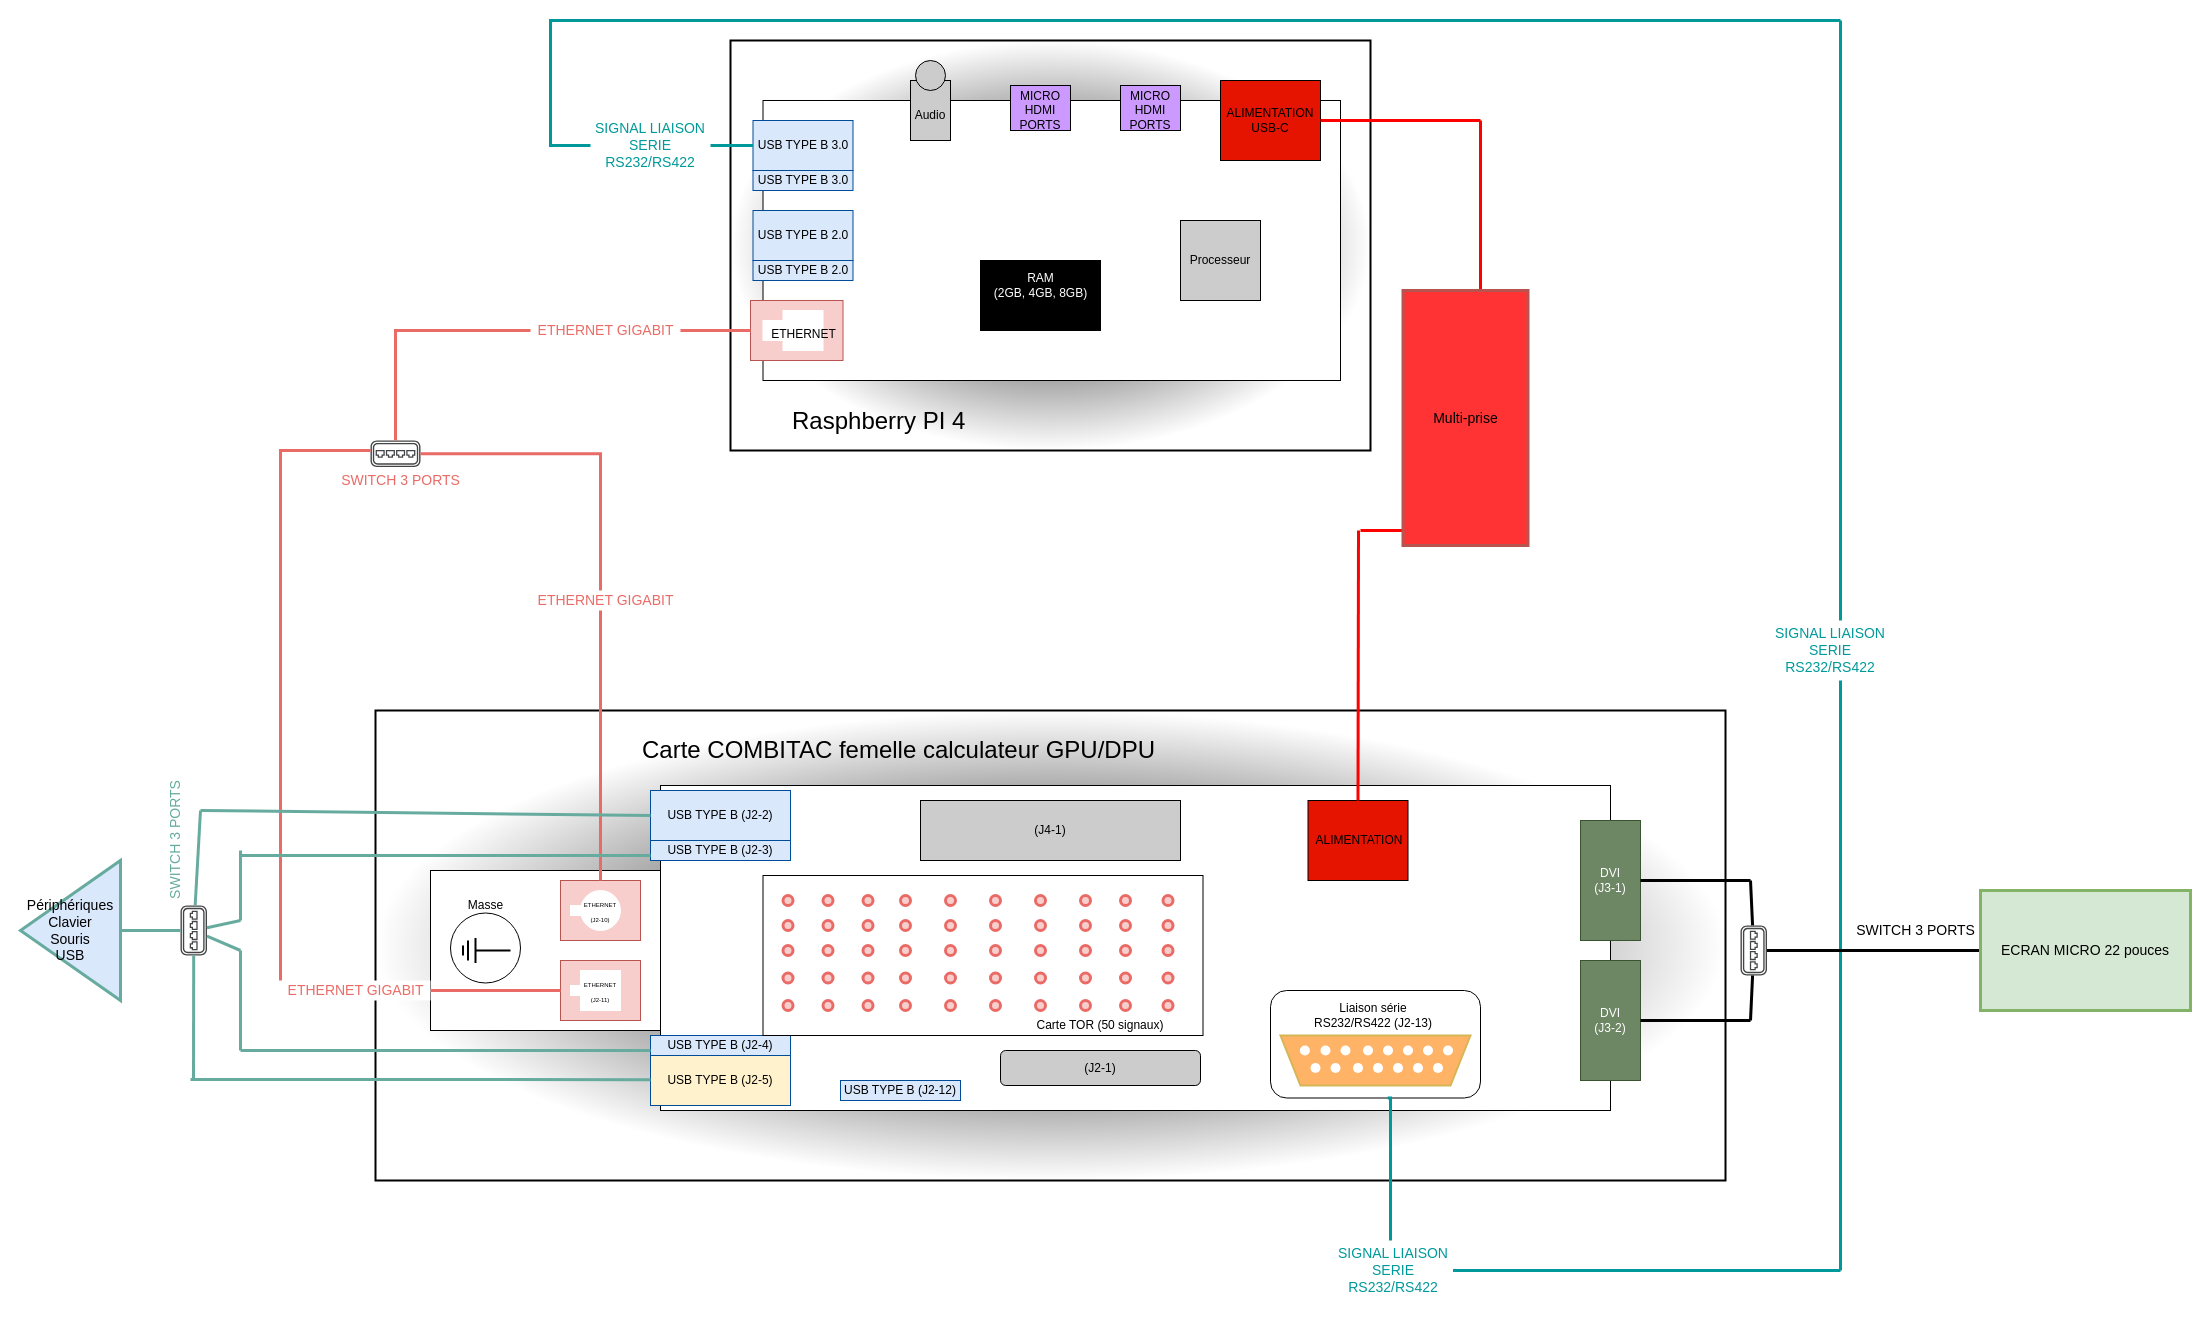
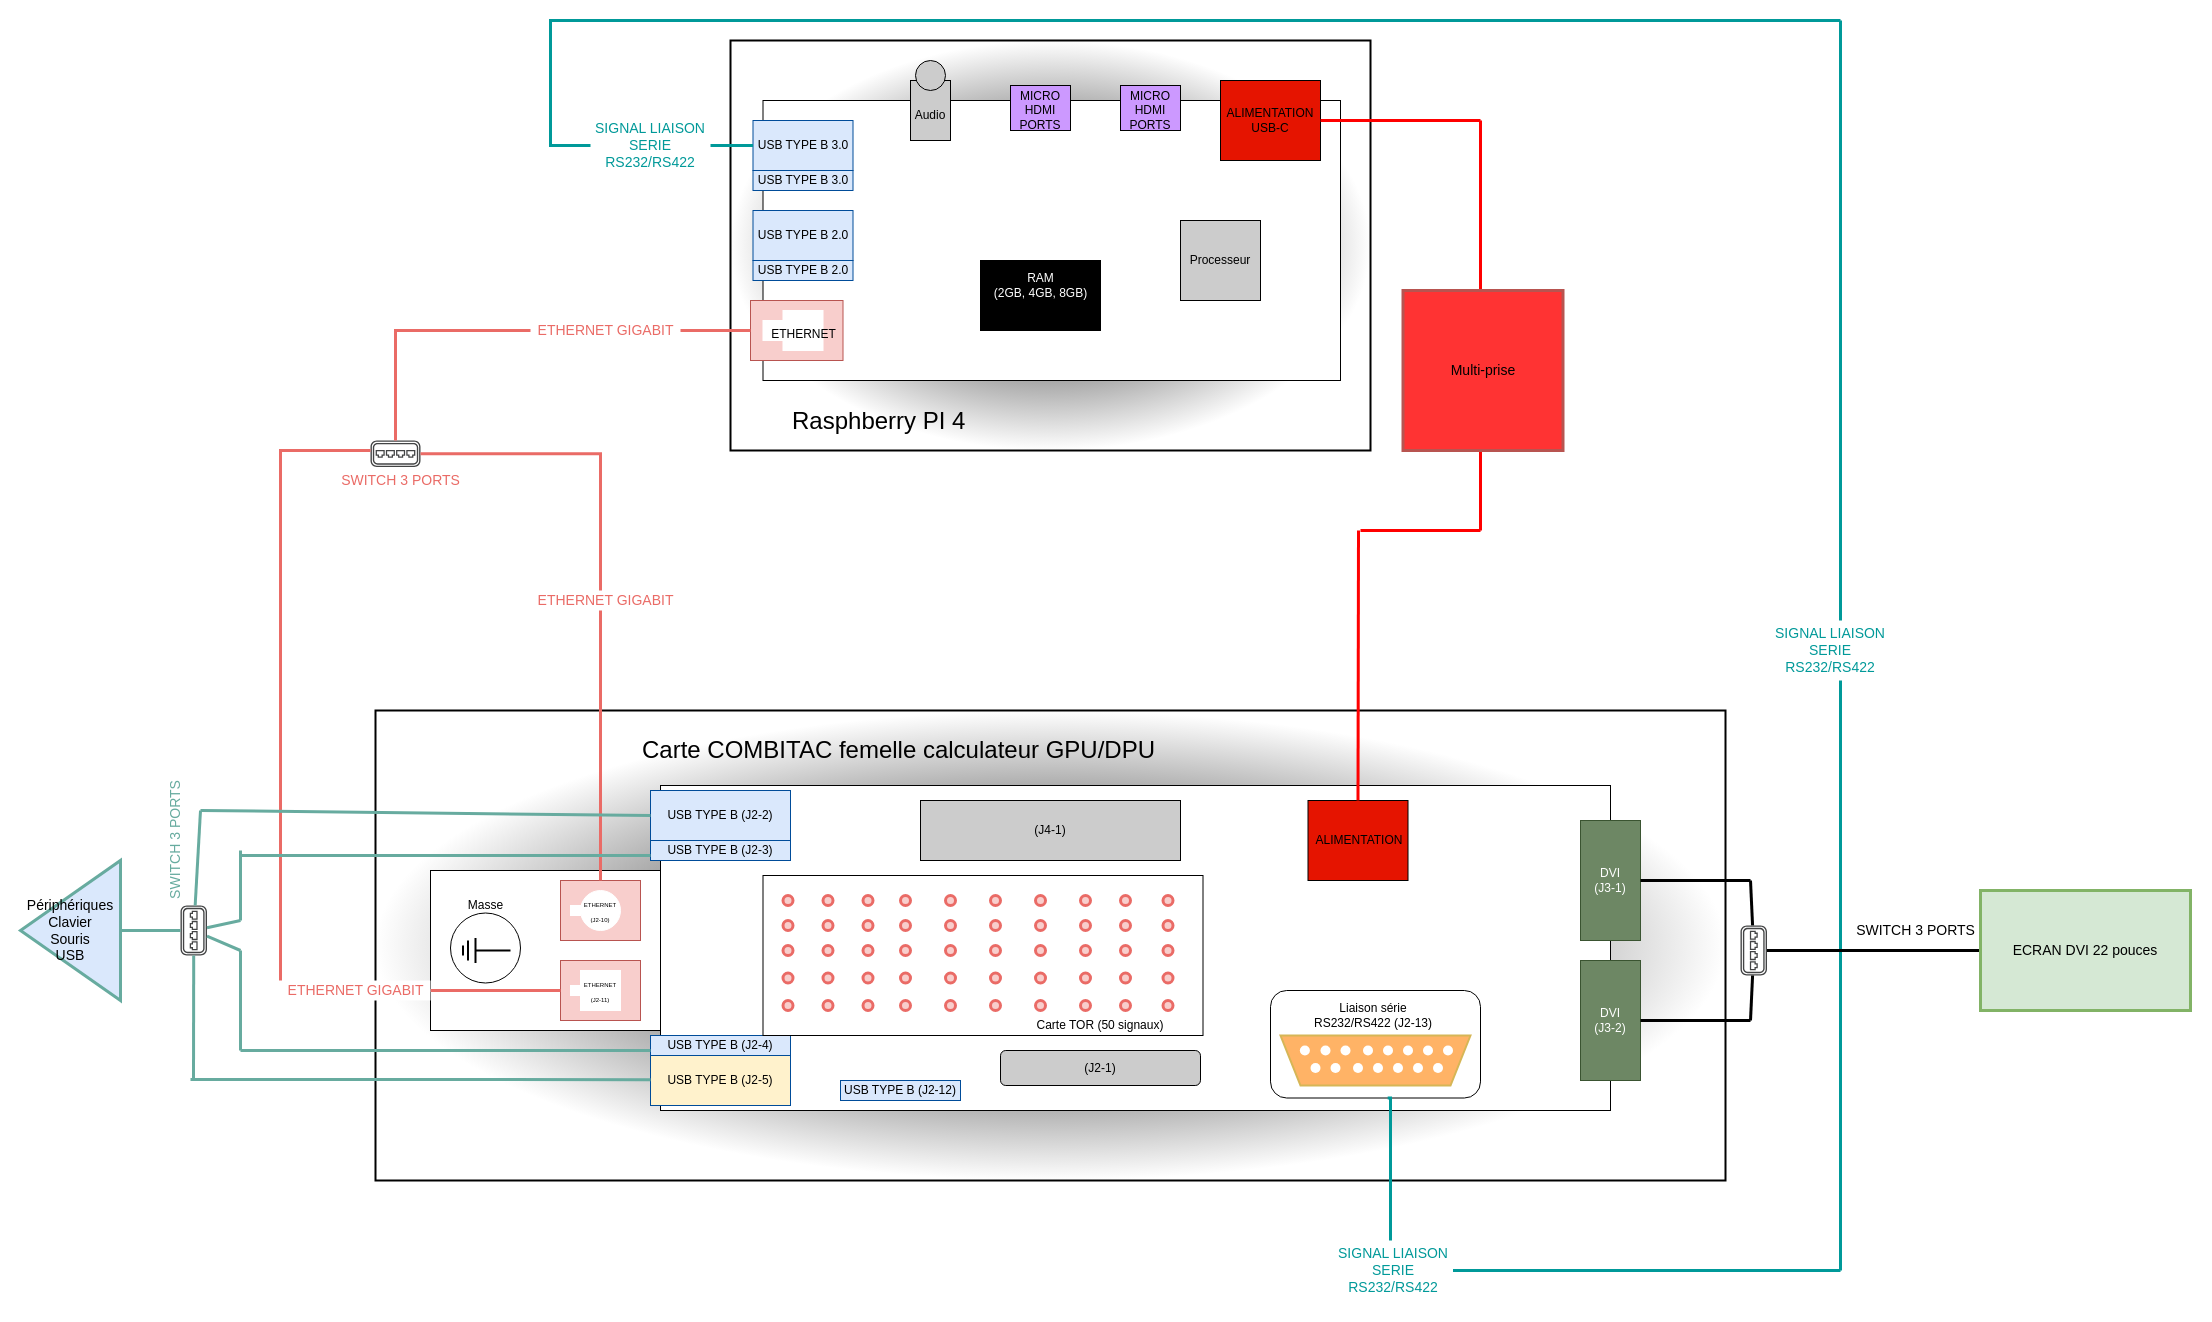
- <mxCell id="152" value="Multi-prise" style="whiteSpace=wrap;html=1;aspect=fixed;fontSize=14;strokeColor=#b85450;strokeWidth=3;fillColor=#FF3333;" parent="1" vertex="1"><mxGeometry x="1402.5" y="290" width="125" height="255" as="geometry" /></mxCell>
+ <mxCell id="152" value="Multi-prise" style="whiteSpace=wrap;html=1;aspect=fixed;fontSize=14;strokeColor=#b85450;strokeWidth=3;fillColor=#FF3333;" parent="1" vertex="1"><mxGeometry x="1402.5" y="290" width="160" height="160" as="geometry" /></mxCell>
- <mxCell id="144" value="&lt;font style=&quot;font-size: 14px&quot;&gt;ECRAN MICRO 22 pouces&lt;br&gt;&lt;/font&gt;" style="rounded=0;whiteSpace=wrap;html=1;strokeColor=#82b366;strokeWidth=3;fillColor=#d5e8d4;" parent="1" vertex="1"><mxGeometry x="1980" y="890" width="210" height="120" as="geometry" /></mxCell>
+ <mxCell id="144" value="&lt;font style=&quot;font-size: 14px&quot;&gt;ECRAN DVI 22 pouces&lt;br&gt;&lt;/font&gt;" style="rounded=0;whiteSpace=wrap;html=1;strokeColor=#82b366;strokeWidth=3;fillColor=#d5e8d4;" parent="1" vertex="1"><mxGeometry x="1980" y="890" width="210" height="120" as="geometry" /></mxCell>
